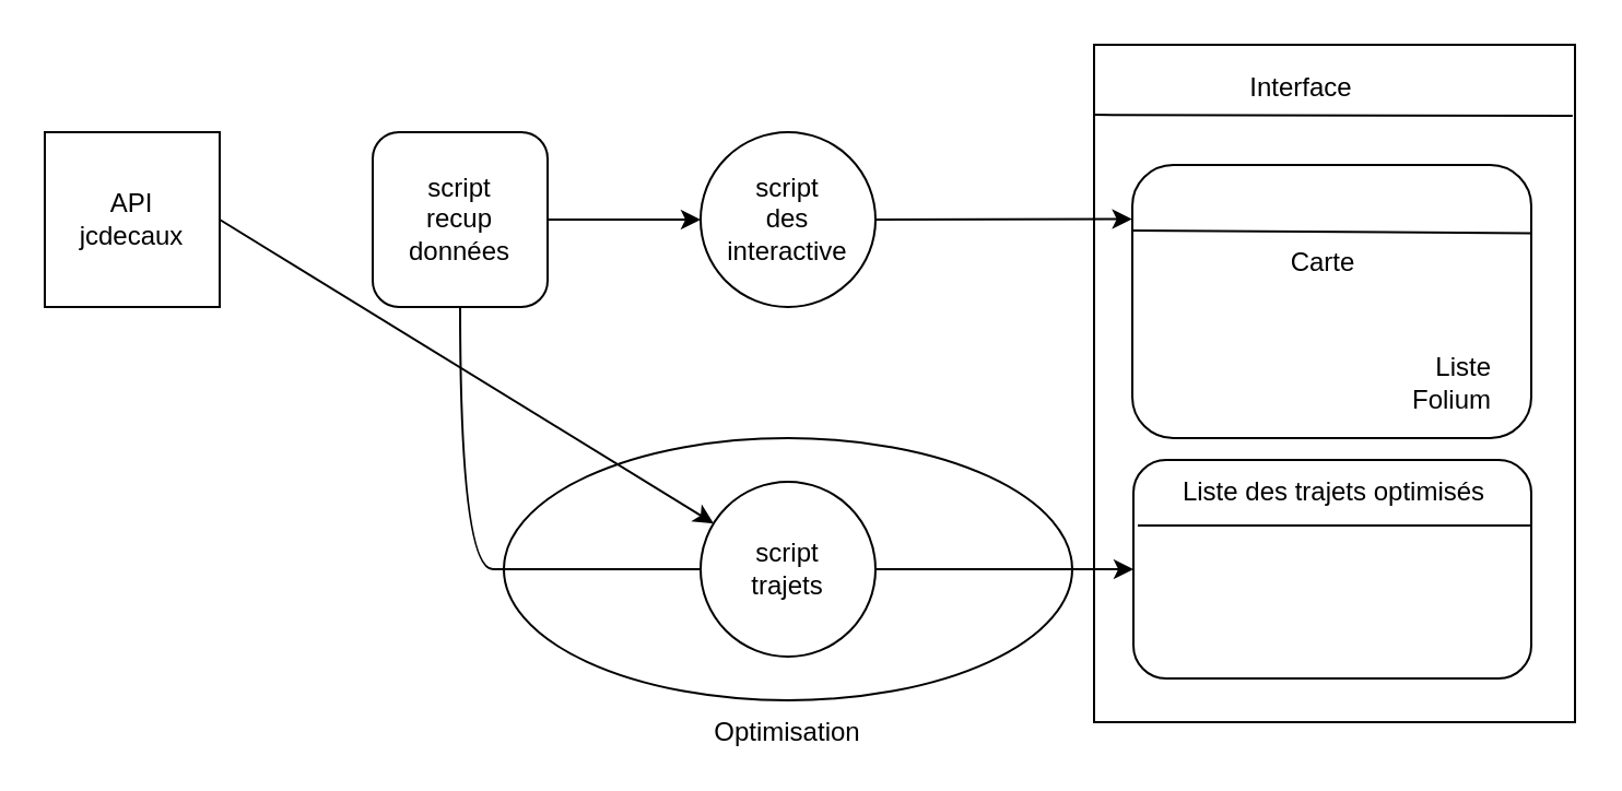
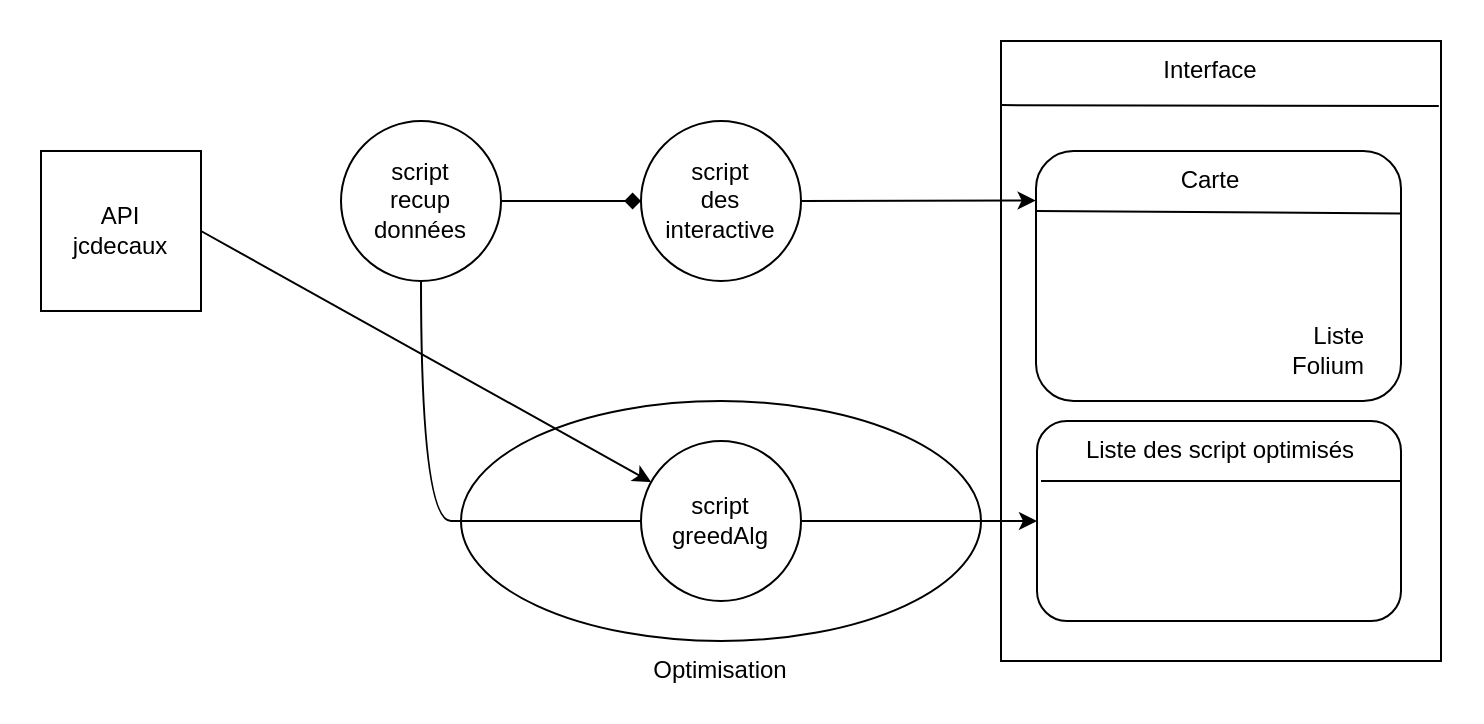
- <mxCell id="3" value="Interface" style="text;html=1;align=center;verticalAlign=middle;whiteSpace=wrap;rounded=0;" vertex="1" parent="1"><mxGeometry x="565" y="25" width="60" height="30" as="geometry" /></mxCell>
+ <mxCell id="3" value="Interface" style="text;html=1;align=center;verticalAlign=middle;whiteSpace=wrap;rounded=0;" vertex="1" parent="1"><mxGeometry x="575" y="20" width="60" height="30" as="geometry" /></mxCell>
- <mxCell id="9" value="API&lt;div&gt;jcdecaux&lt;/div&gt;" style="whiteSpace=wrap;html=1;aspect=fixed;" vertex="1" parent="1"><mxGeometry x="20" y="60" width="80" height="80" as="geometry" /></mxCell>
+ <mxCell id="9" value="API&lt;div&gt;jcdecaux&lt;/div&gt;" style="whiteSpace=wrap;html=1;aspect=fixed;" vertex="1" parent="1"><mxGeometry x="20" y="75" width="80" height="80" as="geometry" /></mxCell>
- <mxCell id="11" value="script&lt;div&gt;recup&lt;/div&gt;&lt;div&gt;données&lt;/div&gt;" style="whiteSpace=wrap;html=1;aspect=fixed;rounded=1;" vertex="1" parent="1"><mxGeometry x="170" y="60" width="80" height="80" as="geometry" /></mxCell>
+ <mxCell id="11" value="script&lt;div&gt;recup&lt;/div&gt;&lt;div&gt;données&lt;/div&gt;" style="ellipse;whiteSpace=wrap;html=1;aspect=fixed;" vertex="1" parent="1"><mxGeometry x="170" y="60" width="80" height="80" as="geometry" /></mxCell>
- <mxCell id="14" value="" style="endArrow=classic;html=1;rounded=0;exitX=1;exitY=0.5;exitDx=0;exitDy=0;entryX=0;entryY=0.5;entryDx=0;entryDy=0;" edge="1" parent="1" source="11" target="12"><mxGeometry width="50" height="50" relative="1" as="geometry"><mxPoint x="390" y="300" as="sourcePoint" /><mxPoint x="440" y="250" as="targetPoint" /></mxGeometry></mxCell>
+ <mxCell id="14" value="" style="endArrow=diamond;html=1;rounded=0;exitX=1;exitY=0.5;exitDx=0;exitDy=0;entryX=0;entryY=0.5;entryDx=0;entryDy=0;" edge="1" parent="1" source="11" target="12"><mxGeometry width="50" height="50" relative="1" as="geometry"><mxPoint x="390" y="300" as="sourcePoint" /><mxPoint x="440" y="250" as="targetPoint" /></mxGeometry></mxCell>
- <mxCell id="6" value="Carte" style="text;html=1;align=center;verticalAlign=middle;whiteSpace=wrap;rounded=0;" vertex="1" parent="1"><mxGeometry x="575" y="105" width="60" height="30" as="geometry" /></mxCell>
+ <mxCell id="6" value="Carte" style="text;html=1;align=center;verticalAlign=middle;whiteSpace=wrap;rounded=0;" vertex="1" parent="1"><mxGeometry x="575" y="75" width="60" height="30" as="geometry" /></mxCell>
- <mxCell id="16" value="Liste des trajets optimisés" style="text;html=1;align=center;verticalAlign=middle;whiteSpace=wrap;rounded=0;" vertex="1" parent="1"><mxGeometry x="520" y="210" width="180" height="30" as="geometry" /></mxCell>
+ <mxCell id="16" value="Liste des script optimisés" style="text;html=1;align=center;verticalAlign=middle;whiteSpace=wrap;rounded=0;" vertex="1" parent="1"><mxGeometry x="520" y="210" width="180" height="30" as="geometry" /></mxCell>
- <mxCell id="18" value="script&lt;div&gt;trajets&lt;/div&gt;" style="ellipse;whiteSpace=wrap;html=1;aspect=fixed;" vertex="1" parent="1"><mxGeometry x="320" y="220" width="80" height="80" as="geometry" /></mxCell>
+ <mxCell id="18" value="script&lt;div&gt;greedAlg&lt;/div&gt;" style="ellipse;whiteSpace=wrap;html=1;aspect=fixed;" vertex="1" parent="1"><mxGeometry x="320" y="220" width="80" height="80" as="geometry" /></mxCell>
